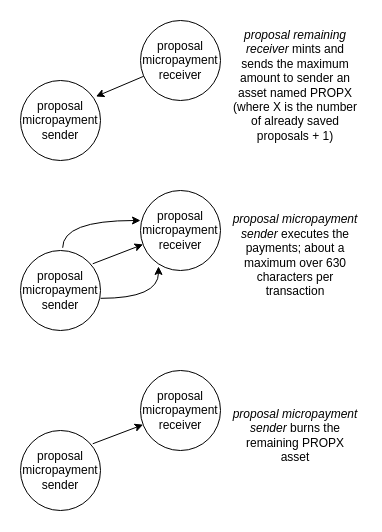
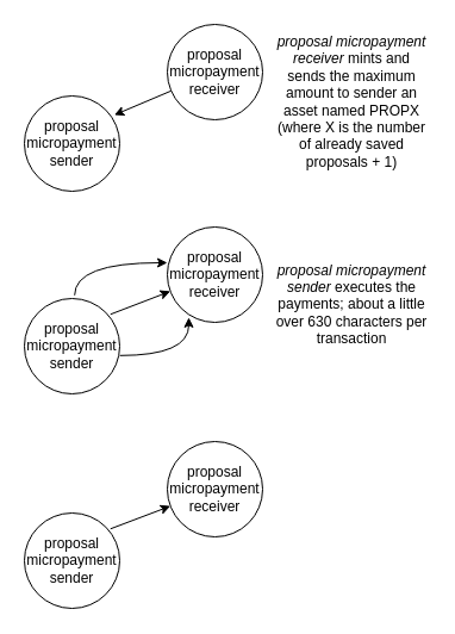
- <mxCell id="5" value="&lt;i&gt;proposal remaining receiver&lt;/i&gt; mints and sends the maximum amount to sender an asset named PROPX (where X is the number of already saved proposals + 1)" style="text;html=1;strokeColor=none;fillColor=none;align=center;verticalAlign=middle;whiteSpace=wrap;rounded=0;" parent="1" vertex="1"><mxGeometry x="230" y="20" width="130" height="130" as="geometry" /></mxCell>
+ <mxCell id="5" value="&lt;i&gt;proposal micropayment receiver&lt;/i&gt; mints and sends the maximum amount to sender an asset named PROPX (where X is the number of already saved proposals + 1)" style="text;html=1;strokeColor=none;fillColor=none;align=center;verticalAlign=middle;whiteSpace=wrap;rounded=0;" parent="1" vertex="1"><mxGeometry x="230" y="20" width="130" height="130" as="geometry" /></mxCell>
- <mxCell id="8" value="&lt;i&gt;proposal micropayment sender&lt;/i&gt; executes the payments; about a maximum over 630 characters per transaction" style="text;html=1;strokeColor=none;fillColor=none;align=center;verticalAlign=middle;whiteSpace=wrap;rounded=0;" parent="1" vertex="1"><mxGeometry x="230" y="190" width="130" height="130" as="geometry" /></mxCell>
+ <mxCell id="8" value="&lt;i&gt;proposal micropayment sender&lt;/i&gt; executes the payments; about a little over 630 characters per transaction" style="text;html=1;strokeColor=none;fillColor=none;align=center;verticalAlign=middle;whiteSpace=wrap;rounded=0;" parent="1" vertex="1"><mxGeometry x="230" y="190" width="130" height="130" as="geometry" /></mxCell>
- <mxCell id="14" value="&lt;i&gt;proposal micropayment sender&lt;/i&gt; burns the remaining PROPX asset" style="text;html=1;strokeColor=none;fillColor=none;align=center;verticalAlign=middle;whiteSpace=wrap;rounded=0;" parent="1" vertex="1"><mxGeometry x="230" y="370" width="130" height="130" as="geometry" /></mxCell>
